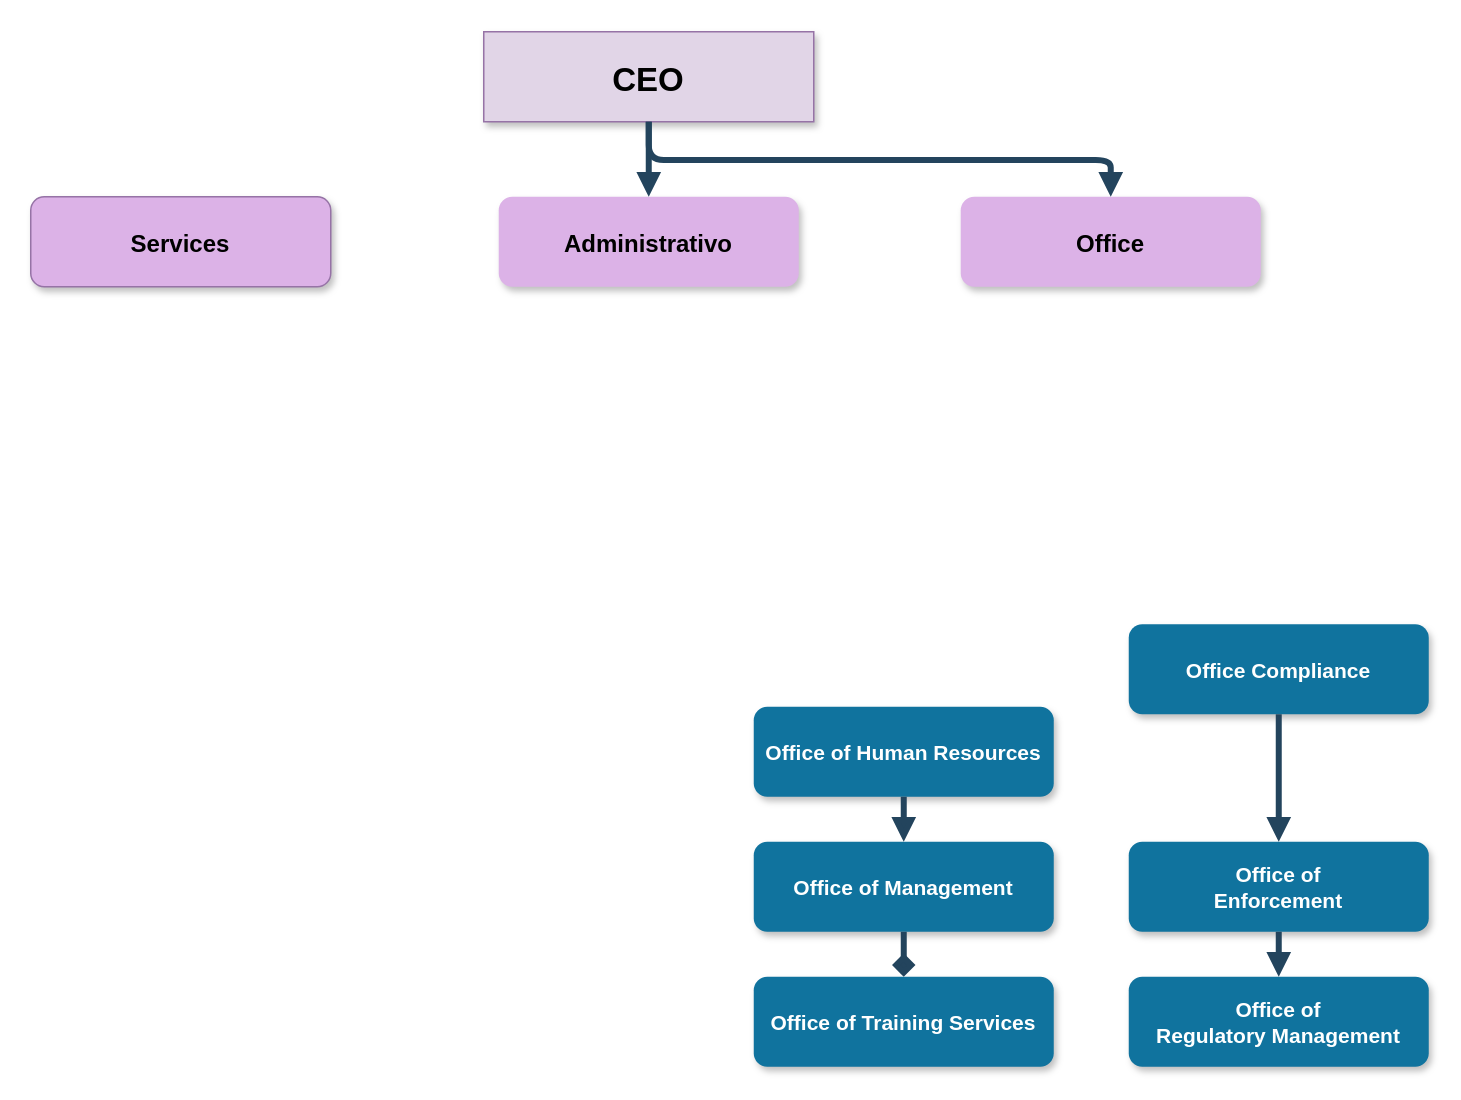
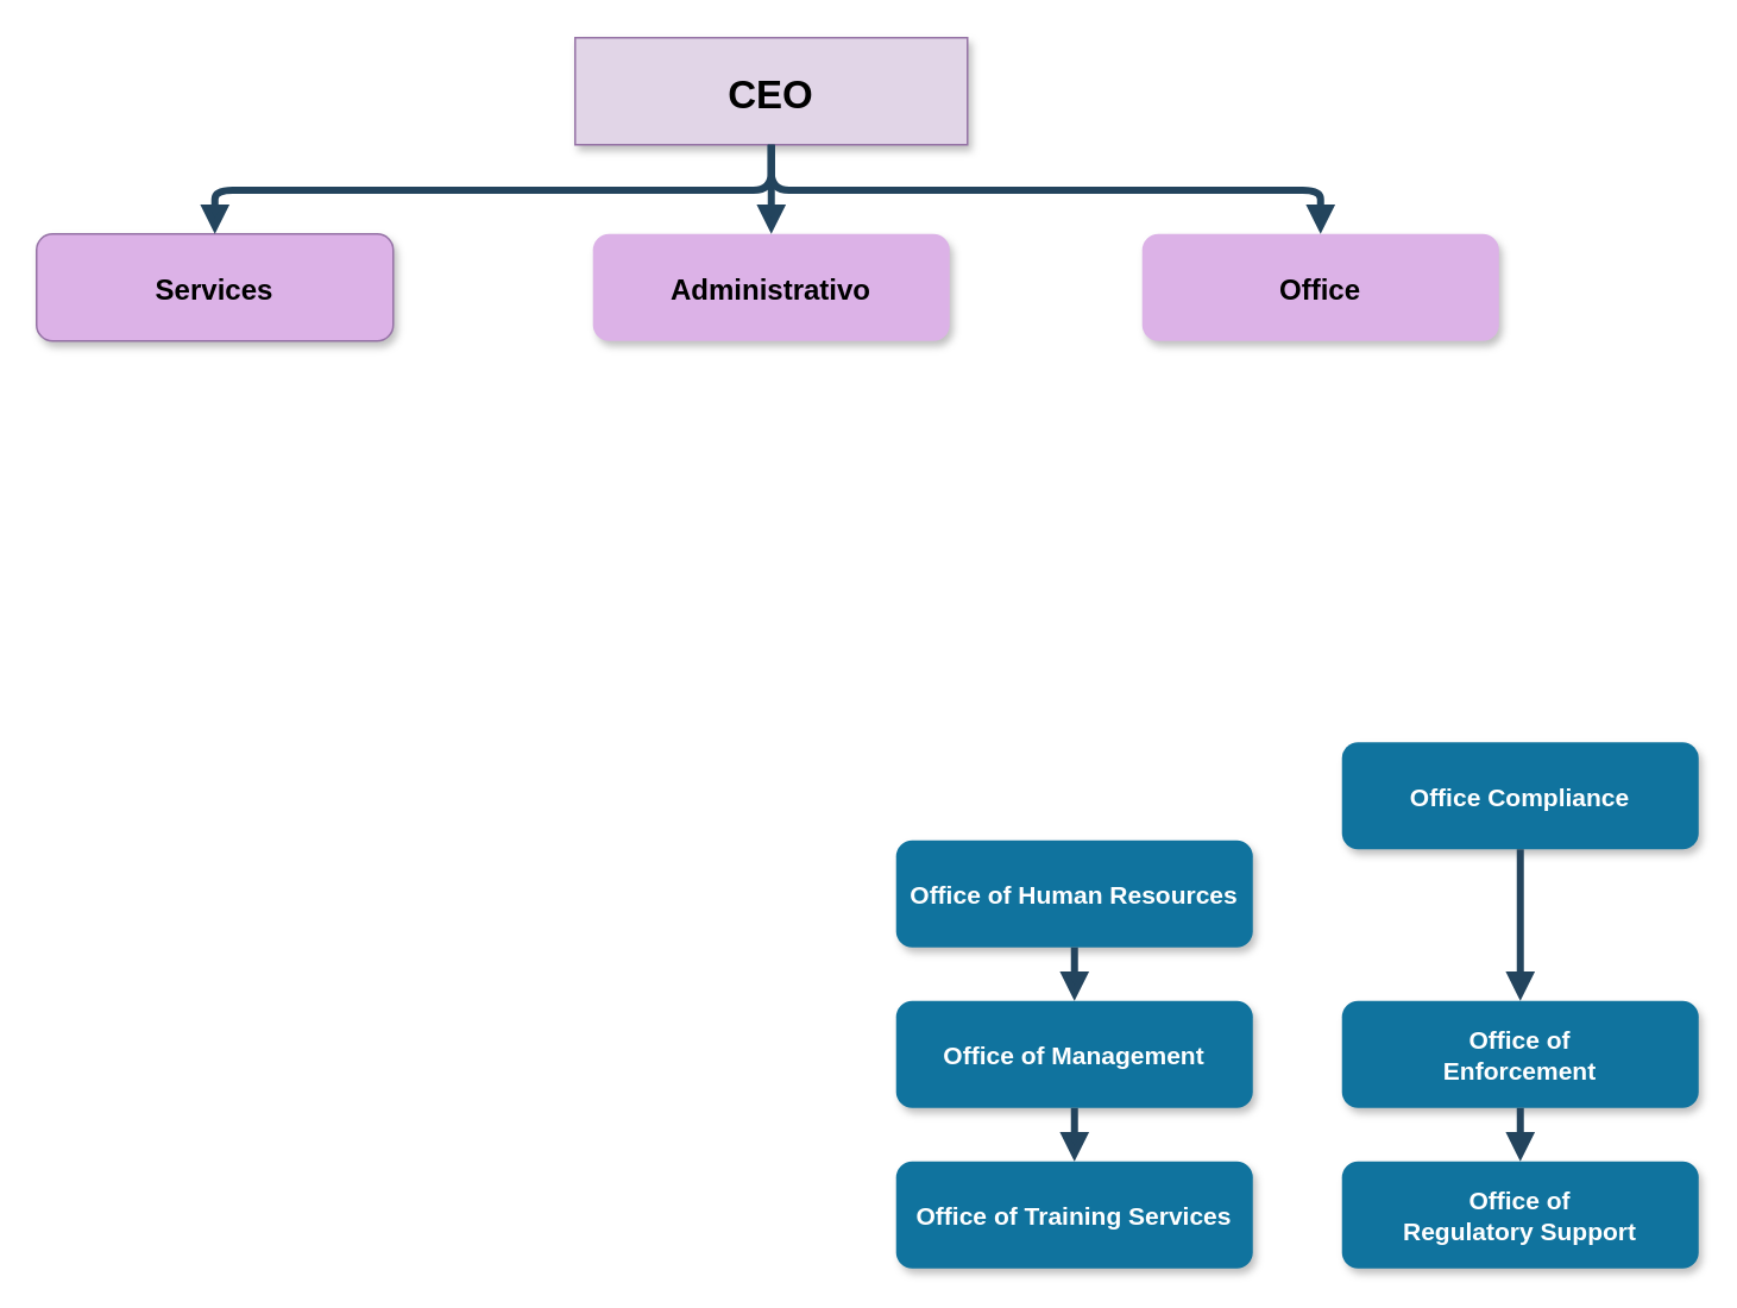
+ <mxCell id="13" value="" style="edgeStyle=elbowEdgeStyle;elbow=vertical;strokeWidth=4;endArrow=block;endFill=1;fontStyle=1;strokeColor=#23445D;" parent="1" source="2" target="3" edge="1"><mxGeometry x="22" y="165.5" width="100" height="100" as="geometry"><mxPoint x="-318" y="-59.5" as="sourcePoint" /><mxPoint x="-218" y="-159.5" as="targetPoint" /></mxGeometry></mxCell>
- <mxCell id="16" value="" style="edgeStyle=elbowEdgeStyle;elbow=vertical;strokeWidth=4;endArrow=diamond;endFill=1;fontStyle=1;strokeColor=#23445D;" parent="1" source="7" target="8" edge="1"><mxGeometry x="72" y="195.5" width="100" height="100" as="geometry"><mxPoint x="-268" y="-29.5" as="sourcePoint" /><mxPoint x="-168" y="-129.5" as="targetPoint" /></mxGeometry></mxCell>
+ <mxCell id="16" value="" style="edgeStyle=elbowEdgeStyle;elbow=vertical;strokeWidth=4;endArrow=block;endFill=1;fontStyle=1;strokeColor=#23445D;" parent="1" source="7" target="8" edge="1"><mxGeometry x="72" y="195.5" width="100" height="100" as="geometry"><mxPoint x="-268" y="-29.5" as="sourcePoint" /><mxPoint x="-168" y="-129.5" as="targetPoint" /></mxGeometry></mxCell>
- <mxCell id="11" value="Office of&#10; Regulatory Management" style="rounded=1;fillColor=#10739E;strokeColor=none;shadow=1;gradientColor=none;fontStyle=1;fontColor=#FFFFFF;fontSize=14;" parent="1" vertex="1"><mxGeometry x="752" y="650.5" width="200" height="60" as="geometry" /></mxCell>
+ <mxCell id="11" value="Office of&#10; Regulatory Support" style="rounded=1;fillColor=#10739E;strokeColor=none;shadow=1;gradientColor=none;fontStyle=1;fontColor=#FFFFFF;fontSize=14;" parent="1" vertex="1"><mxGeometry x="752" y="650.5" width="200" height="60" as="geometry" /></mxCell>
